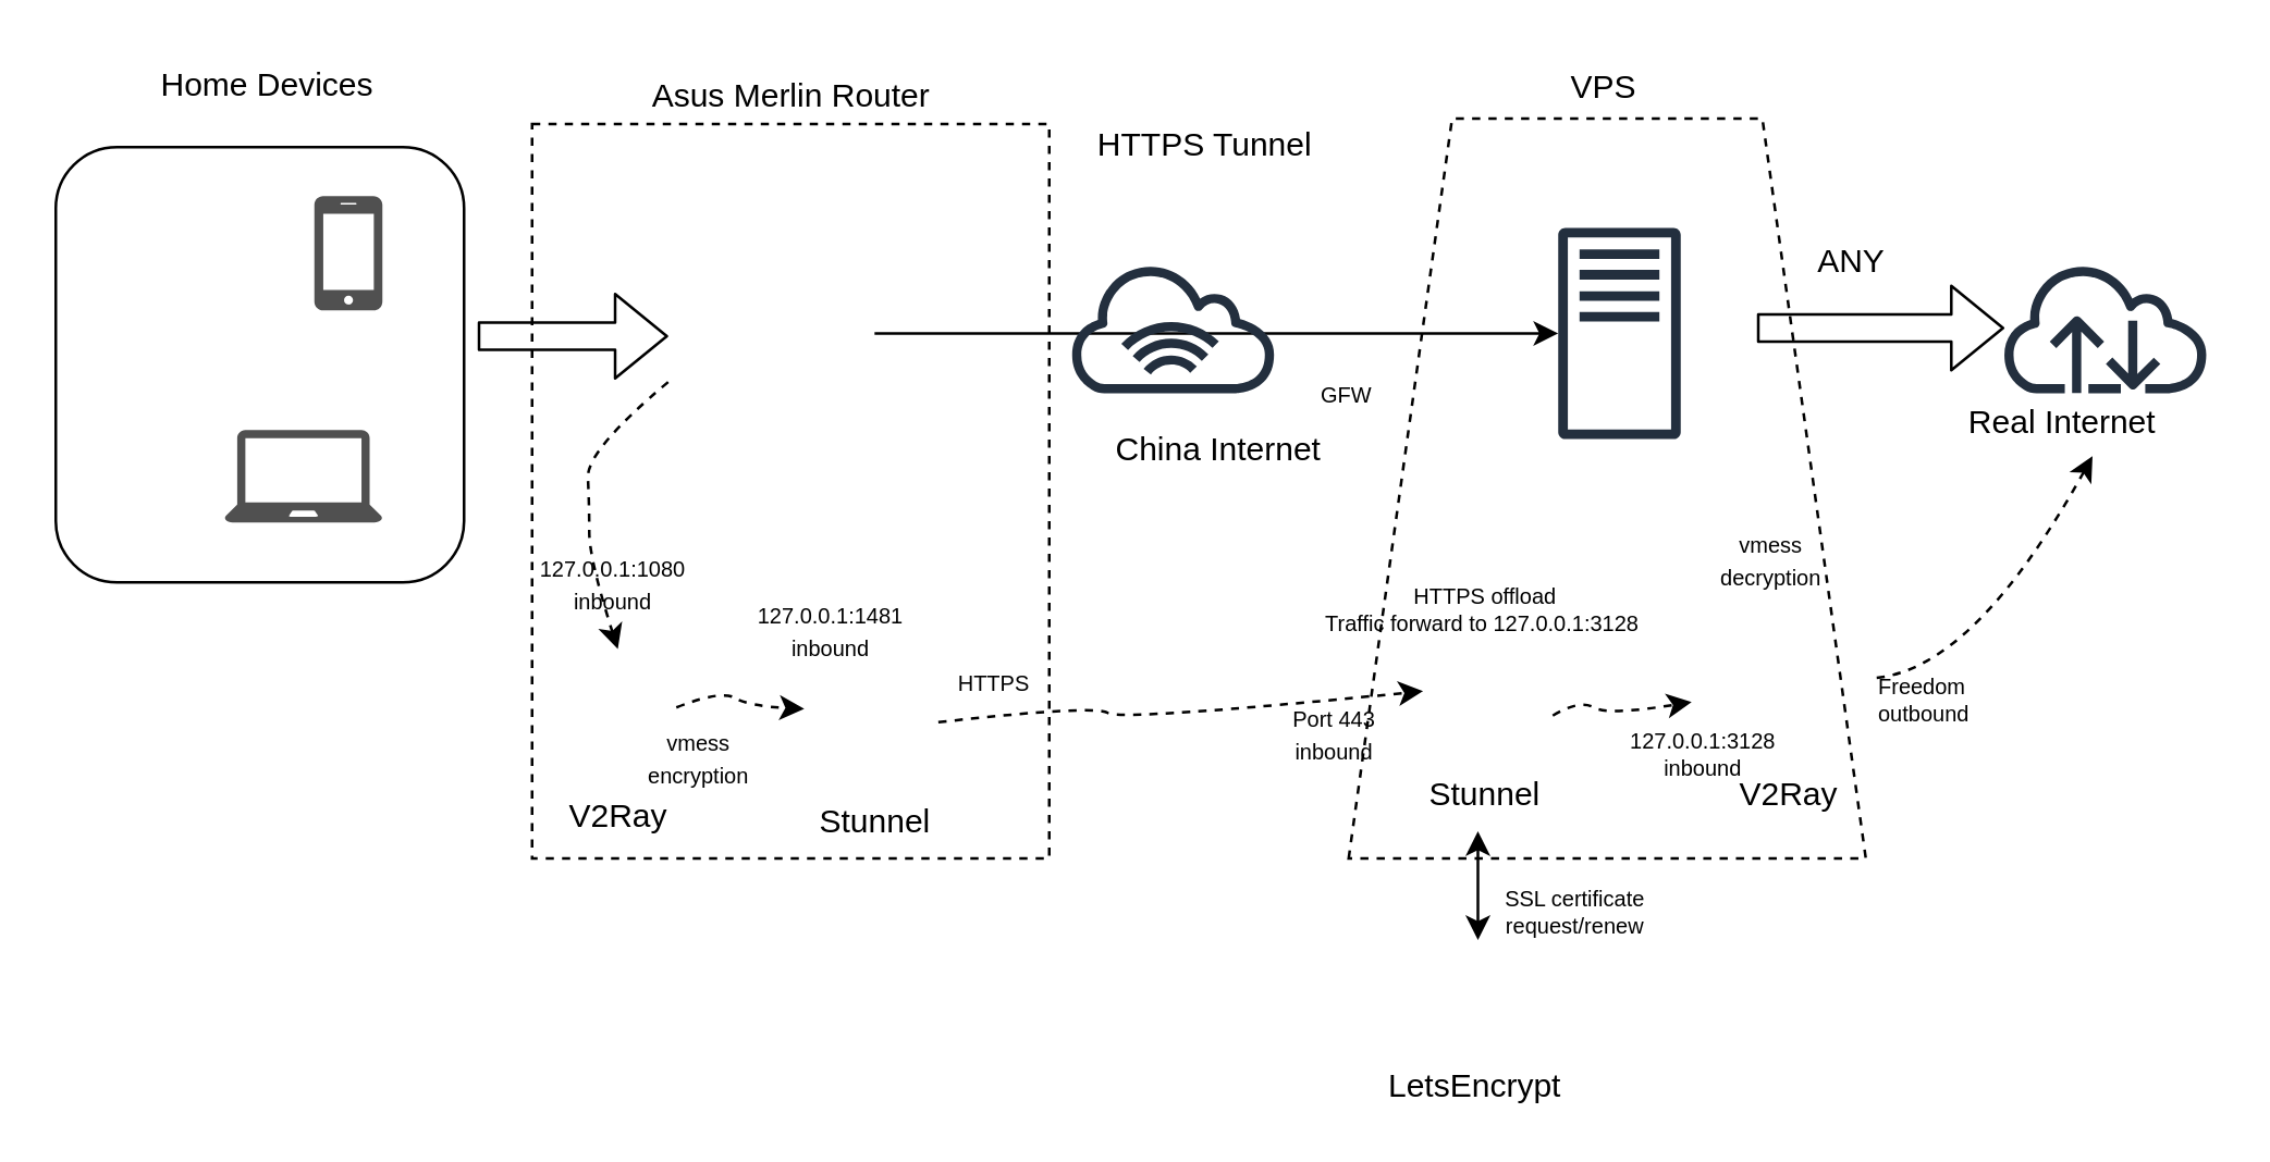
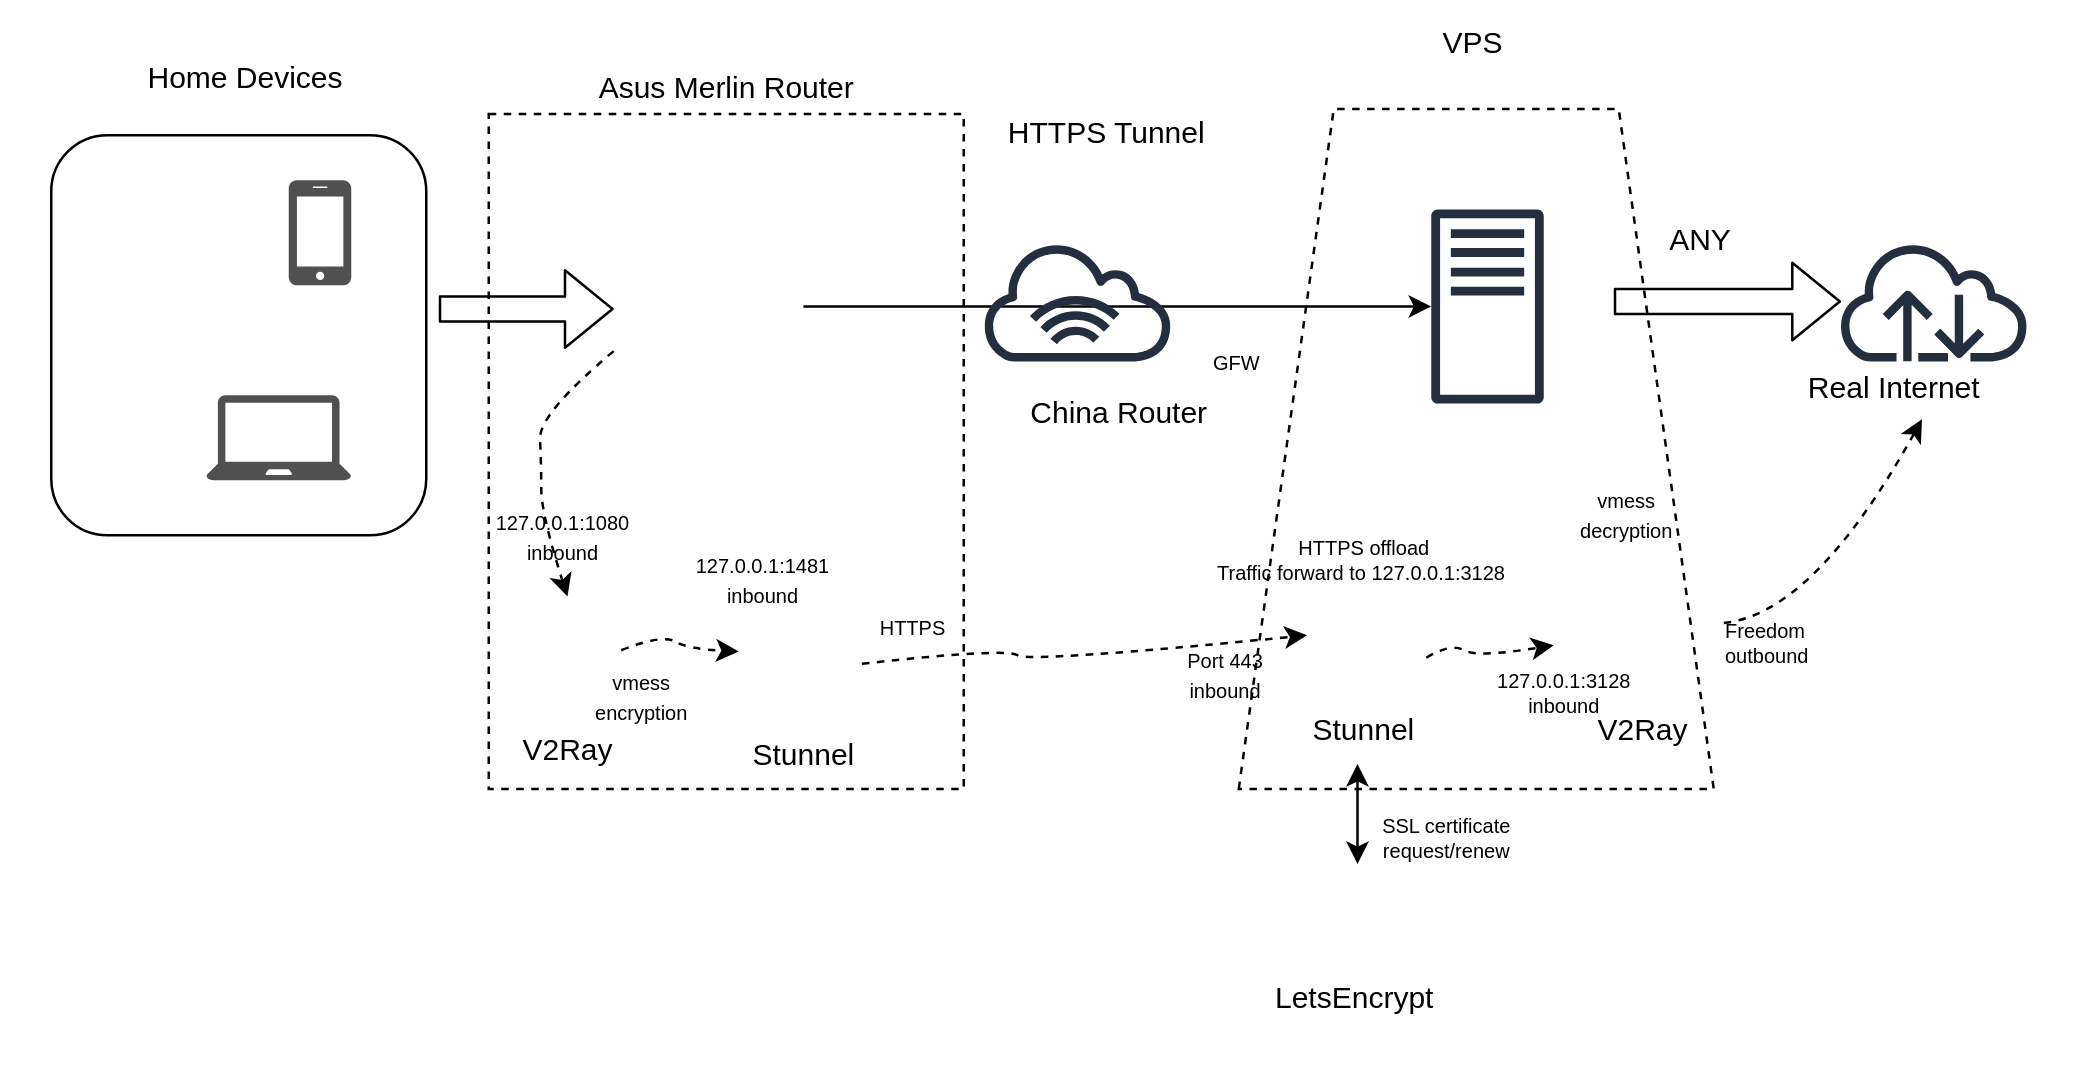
- <mxCell id="20" value="&lt;font style=&quot;font-size: 12px&quot;&gt;VPS&lt;/font&gt;" style="text;html=1;strokeColor=none;fillColor=none;align=center;verticalAlign=middle;whiteSpace=wrap;rounded=0;fontSize=10;" parent="1" vertex="1"><mxGeometry x="564" y="22" width="50" height="20" as="geometry" /></mxCell>
+ <mxCell id="20" value="&lt;font style=&quot;font-size: 12px&quot;&gt;VPS&lt;/font&gt;" style="text;html=1;strokeColor=none;fillColor=none;align=center;verticalAlign=middle;whiteSpace=wrap;rounded=0;fontSize=10;" parent="1" vertex="1"><mxGeometry x="564" y="7" width="50" height="20" as="geometry" /></mxCell>
- <mxCell id="27" value="China Internet" style="text;html=1;strokeColor=none;fillColor=none;align=center;verticalAlign=middle;whiteSpace=wrap;rounded=0;" parent="1" vertex="1"><mxGeometry x="405" y="155" width="85" height="20" as="geometry" /></mxCell>
+ <mxCell id="27" value="China Router" style="text;html=1;strokeColor=none;fillColor=none;align=center;verticalAlign=middle;whiteSpace=wrap;rounded=0;" parent="1" vertex="1"><mxGeometry x="405" y="155" width="85" height="20" as="geometry" /></mxCell>
